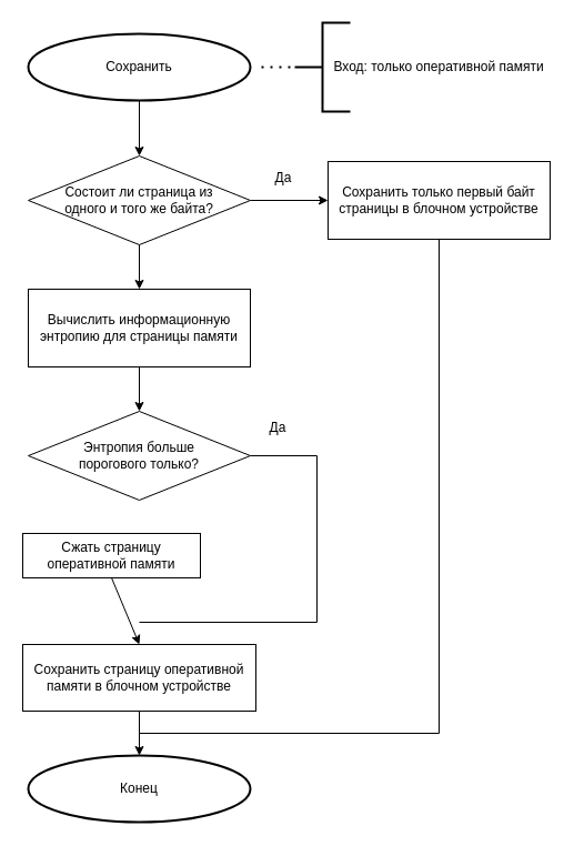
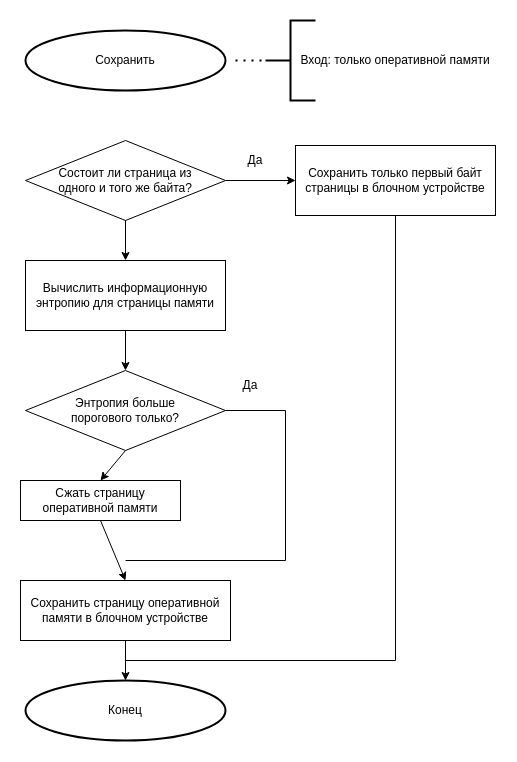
- <mxCell id="6" value="" style="endArrow=classic;html=1;rounded=0;exitX=0.5;exitY=1;exitDx=0;exitDy=0;exitPerimeter=0;entryX=0.5;entryY=0;entryDx=0;entryDy=0;" edge="1" parent="1" source="2" target="7"><mxGeometry width="50" height="50" relative="1" as="geometry"><mxPoint x="305" y="400" as="sourcePoint" /><mxPoint x="125" y="110" as="targetPoint" /></mxGeometry></mxCell>
+ <mxCell id="16" value="" style="endArrow=classic;html=1;rounded=0;exitX=0.5;exitY=1;exitDx=0;exitDy=0;entryX=0.5;entryY=0;entryDx=0;entryDy=0;" edge="1" parent="1" source="11" target="12"><mxGeometry width="50" height="50" relative="1" as="geometry"><mxPoint x="255" y="420" as="sourcePoint" /><mxPoint x="305" y="370" as="targetPoint" /></mxGeometry></mxCell>
